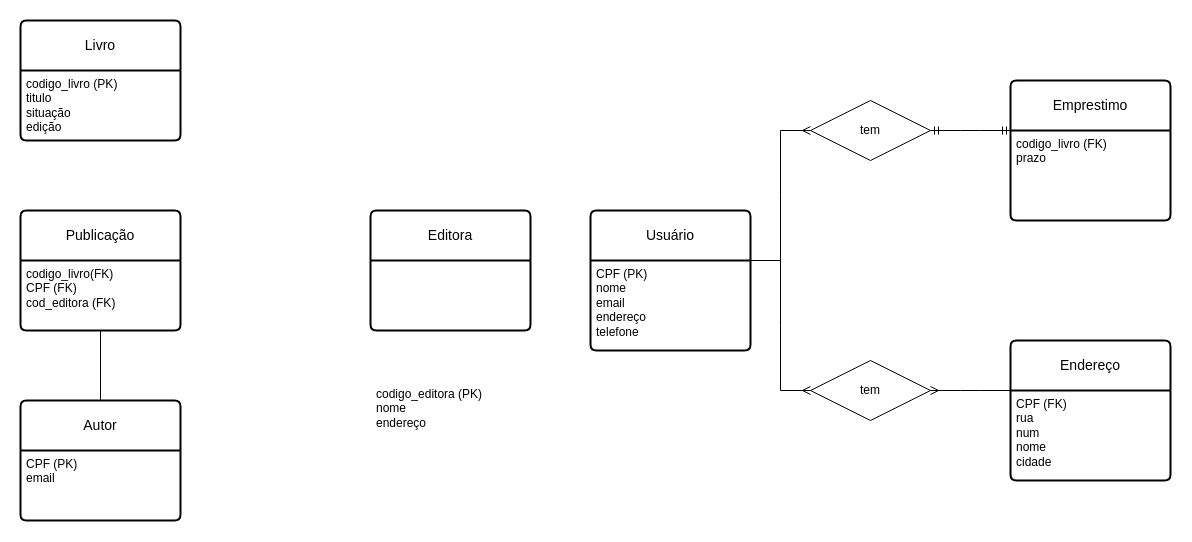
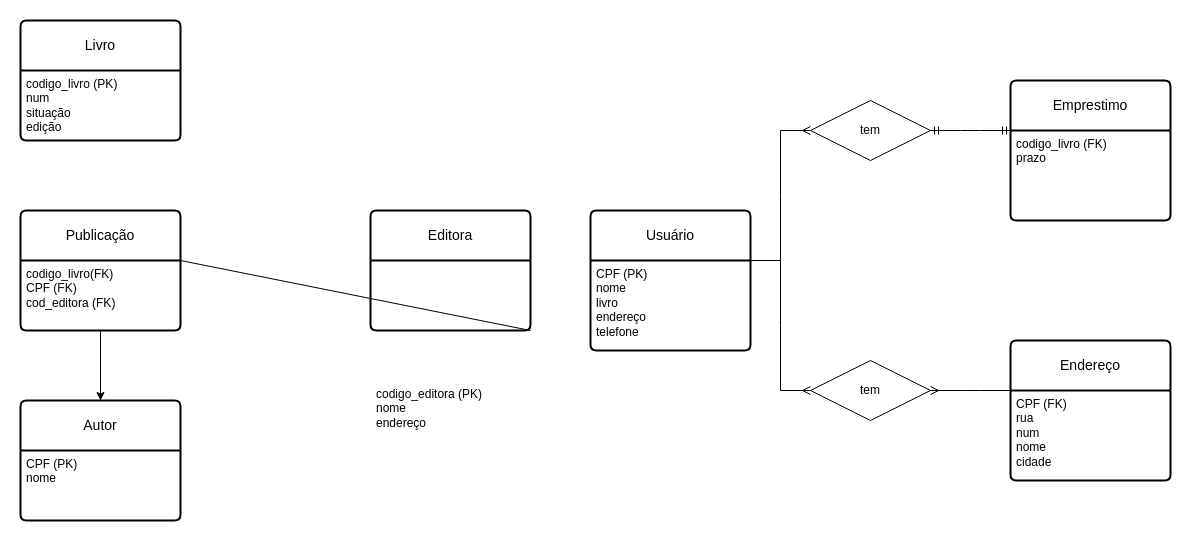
- <mxCell id="3" value="&lt;div&gt;codigo_livro (PK)&lt;br&gt;&lt;/div&gt;&lt;div&gt;titulo&lt;/div&gt;&lt;div&gt;situação&lt;/div&gt;&lt;div&gt;edição&lt;br&gt;&lt;/div&gt;" style="align=left;strokeColor=none;fillColor=none;spacingLeft=4;fontSize=12;verticalAlign=top;resizable=0;rotatable=0;part=1;html=1;" vertex="1" parent="2"><mxGeometry y="50" width="160" height="70" as="geometry" /></mxCell>
+ <mxCell id="3" value="&lt;div&gt;codigo_livro (PK)&lt;br&gt;&lt;/div&gt;&lt;div&gt;num&lt;/div&gt;&lt;div&gt;situação&lt;/div&gt;&lt;div&gt;edição&lt;br&gt;&lt;/div&gt;" style="align=left;strokeColor=none;fillColor=none;spacingLeft=4;fontSize=12;verticalAlign=top;resizable=0;rotatable=0;part=1;html=1;" vertex="1" parent="2"><mxGeometry y="50" width="160" height="70" as="geometry" /></mxCell>
+ <mxCell id="17" value="" style="endArrow=none;html=1;rounded=0;exitX=1;exitY=0;exitDx=0;exitDy=0;entryX=0;entryY=0;entryDx=0;entryDy=0;" edge="1" parent="1" source="11" target="9"><mxGeometry relative="1" as="geometry"><mxPoint x="490" y="270" as="sourcePoint" /><mxPoint x="650" y="270" as="targetPoint" /></mxGeometry></mxCell>
- <mxCell id="15" value="&lt;div&gt;CPF (PK)&lt;/div&gt;&lt;div&gt;nome&lt;/div&gt;&lt;div&gt;email&lt;/div&gt;&lt;div&gt;endereço&lt;/div&gt;&lt;div&gt;telefone&lt;br&gt;&lt;/div&gt;" style="align=left;strokeColor=none;fillColor=none;spacingLeft=4;fontSize=12;verticalAlign=top;resizable=0;rotatable=0;part=1;html=1;" vertex="1" parent="14"><mxGeometry y="50" width="160" height="90" as="geometry" /></mxCell>
+ <mxCell id="15" value="&lt;div&gt;CPF (PK)&lt;/div&gt;&lt;div&gt;nome&lt;/div&gt;&lt;div&gt;livro&lt;/div&gt;&lt;div&gt;endereço&lt;/div&gt;&lt;div&gt;telefone&lt;br&gt;&lt;/div&gt;" style="align=left;strokeColor=none;fillColor=none;spacingLeft=4;fontSize=12;verticalAlign=top;resizable=0;rotatable=0;part=1;html=1;" vertex="1" parent="14"><mxGeometry y="50" width="160" height="90" as="geometry" /></mxCell>
- <mxCell id="16" value="" style="endArrow=none;html=1;rounded=0;exitX=0.5;exitY=1;exitDx=0;exitDy=0;entryX=0.5;entryY=0;entryDx=0;entryDy=0;" edge="1" parent="1" source="11" target="4"><mxGeometry relative="1" as="geometry"><mxPoint x="490" y="270" as="sourcePoint" /><mxPoint x="650" y="270" as="targetPoint" /></mxGeometry></mxCell>
+ <mxCell id="16" value="" style="endArrow=classic;html=1;rounded=0;exitX=0.5;exitY=1;exitDx=0;exitDy=0;entryX=0.5;entryY=0;entryDx=0;entryDy=0;" edge="1" parent="1" source="11" target="4"><mxGeometry relative="1" as="geometry"><mxPoint x="490" y="270" as="sourcePoint" /><mxPoint x="650" y="270" as="targetPoint" /></mxGeometry></mxCell>
- <mxCell id="5" value="&lt;div&gt;CPF (PK)&lt;br&gt;&lt;/div&gt;&lt;div&gt;email&lt;br&gt;&lt;/div&gt;" style="align=left;strokeColor=none;fillColor=none;spacingLeft=4;fontSize=12;verticalAlign=top;resizable=0;rotatable=0;part=1;html=1;" vertex="1" parent="4"><mxGeometry y="50" width="160" height="70" as="geometry" /></mxCell>
+ <mxCell id="5" value="&lt;div&gt;CPF (PK)&lt;br&gt;&lt;/div&gt;&lt;div&gt;nome&lt;br&gt;&lt;/div&gt;" style="align=left;strokeColor=none;fillColor=none;spacingLeft=4;fontSize=12;verticalAlign=top;resizable=0;rotatable=0;part=1;html=1;" vertex="1" parent="4"><mxGeometry y="50" width="160" height="70" as="geometry" /></mxCell>
